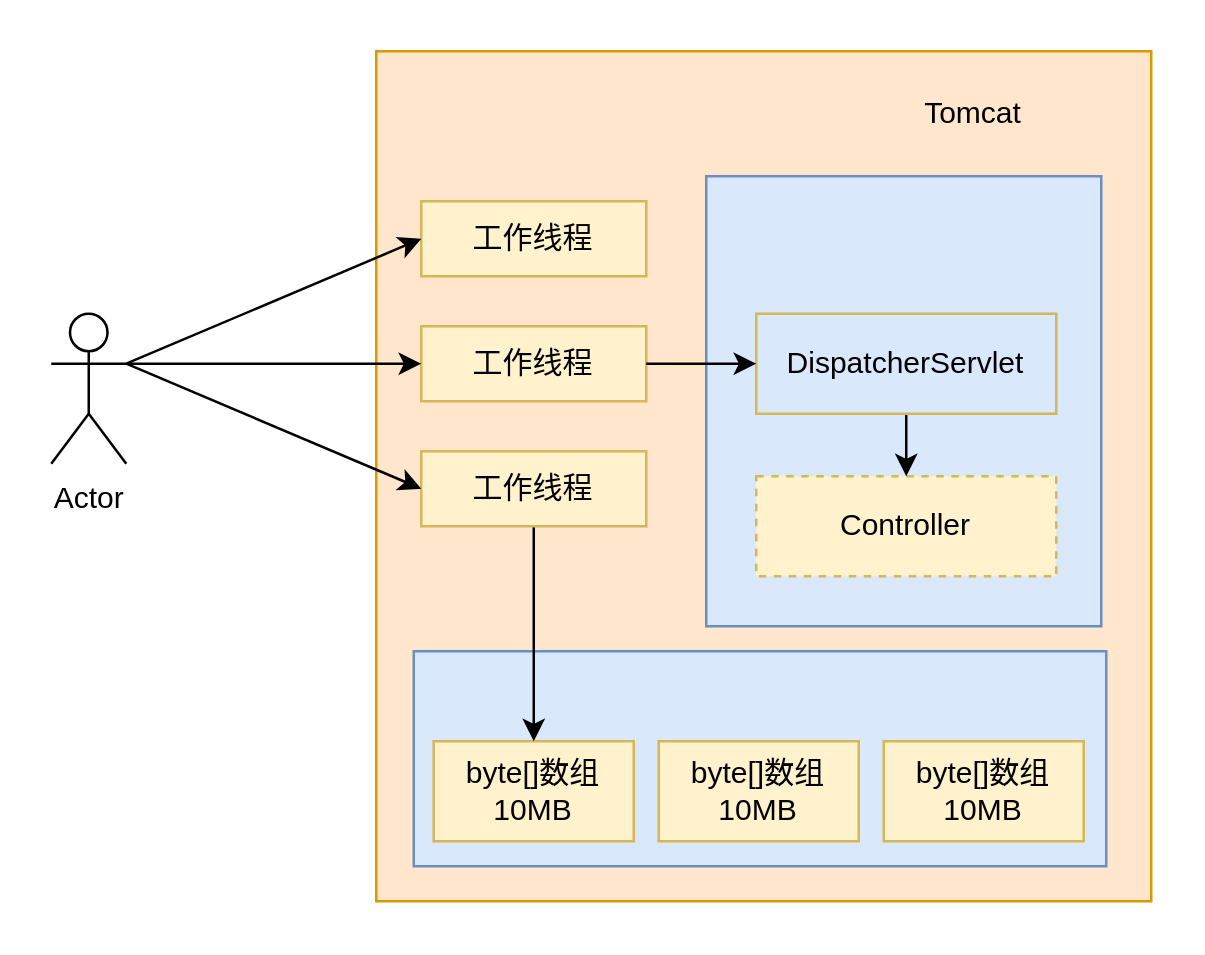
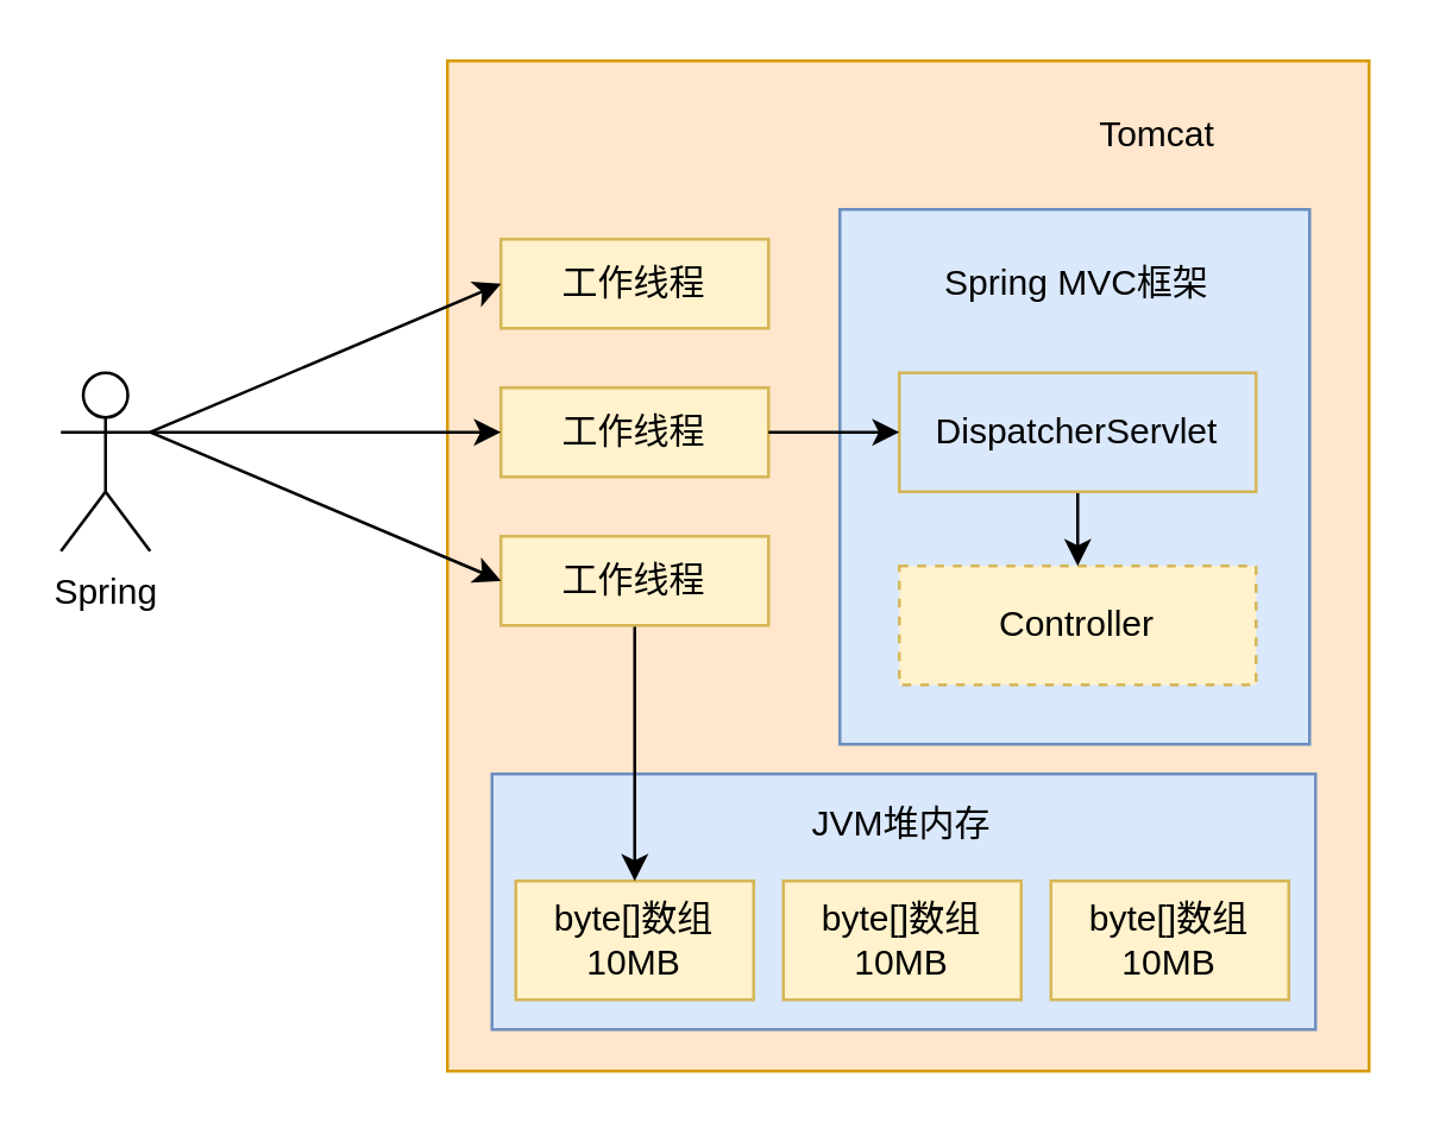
+ <mxCell id="19" value="Spring MVC框架" style="text;html=1;strokeColor=none;fillColor=none;align=center;verticalAlign=middle;whiteSpace=wrap;rounded=0;" parent="1" vertex="1"><mxGeometry x="307" y="80" width="110" height="30" as="geometry" /></mxCell>
- <mxCell id="2" value="Actor" style="shape=umlActor;verticalLabelPosition=bottom;verticalAlign=top;html=1;outlineConnect=0;" parent="1" vertex="1"><mxGeometry x="20" y="125" width="30" height="60" as="geometry" /></mxCell>
+ <mxCell id="2" value="Spring" style="shape=umlActor;verticalLabelPosition=bottom;verticalAlign=top;html=1;outlineConnect=0;" parent="1" vertex="1"><mxGeometry x="20" y="125" width="30" height="60" as="geometry" /></mxCell>
+ <mxCell id="7" value="JVM堆内存" style="text;html=1;strokeColor=none;fillColor=none;align=center;verticalAlign=middle;whiteSpace=wrap;rounded=0;" parent="1" vertex="1"><mxGeometry x="268" y="262" width="70" height="30" as="geometry" /></mxCell>
